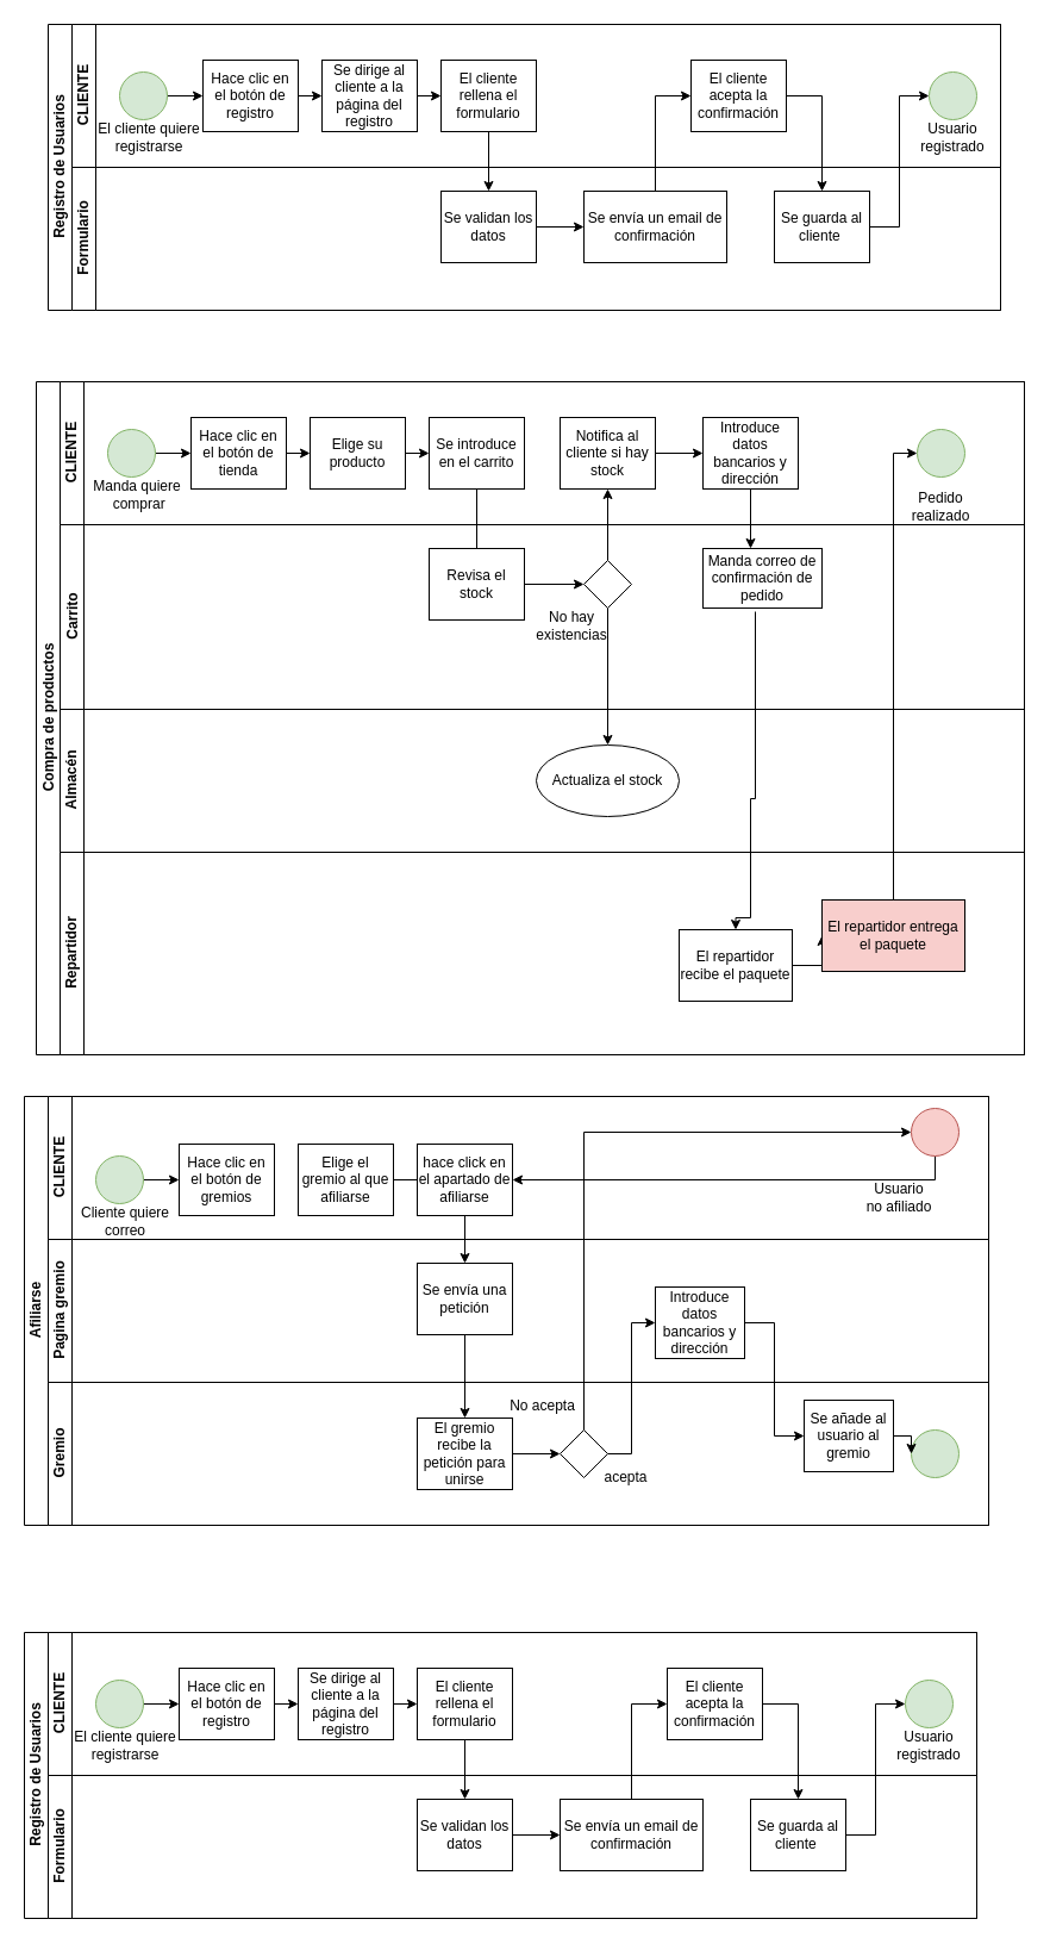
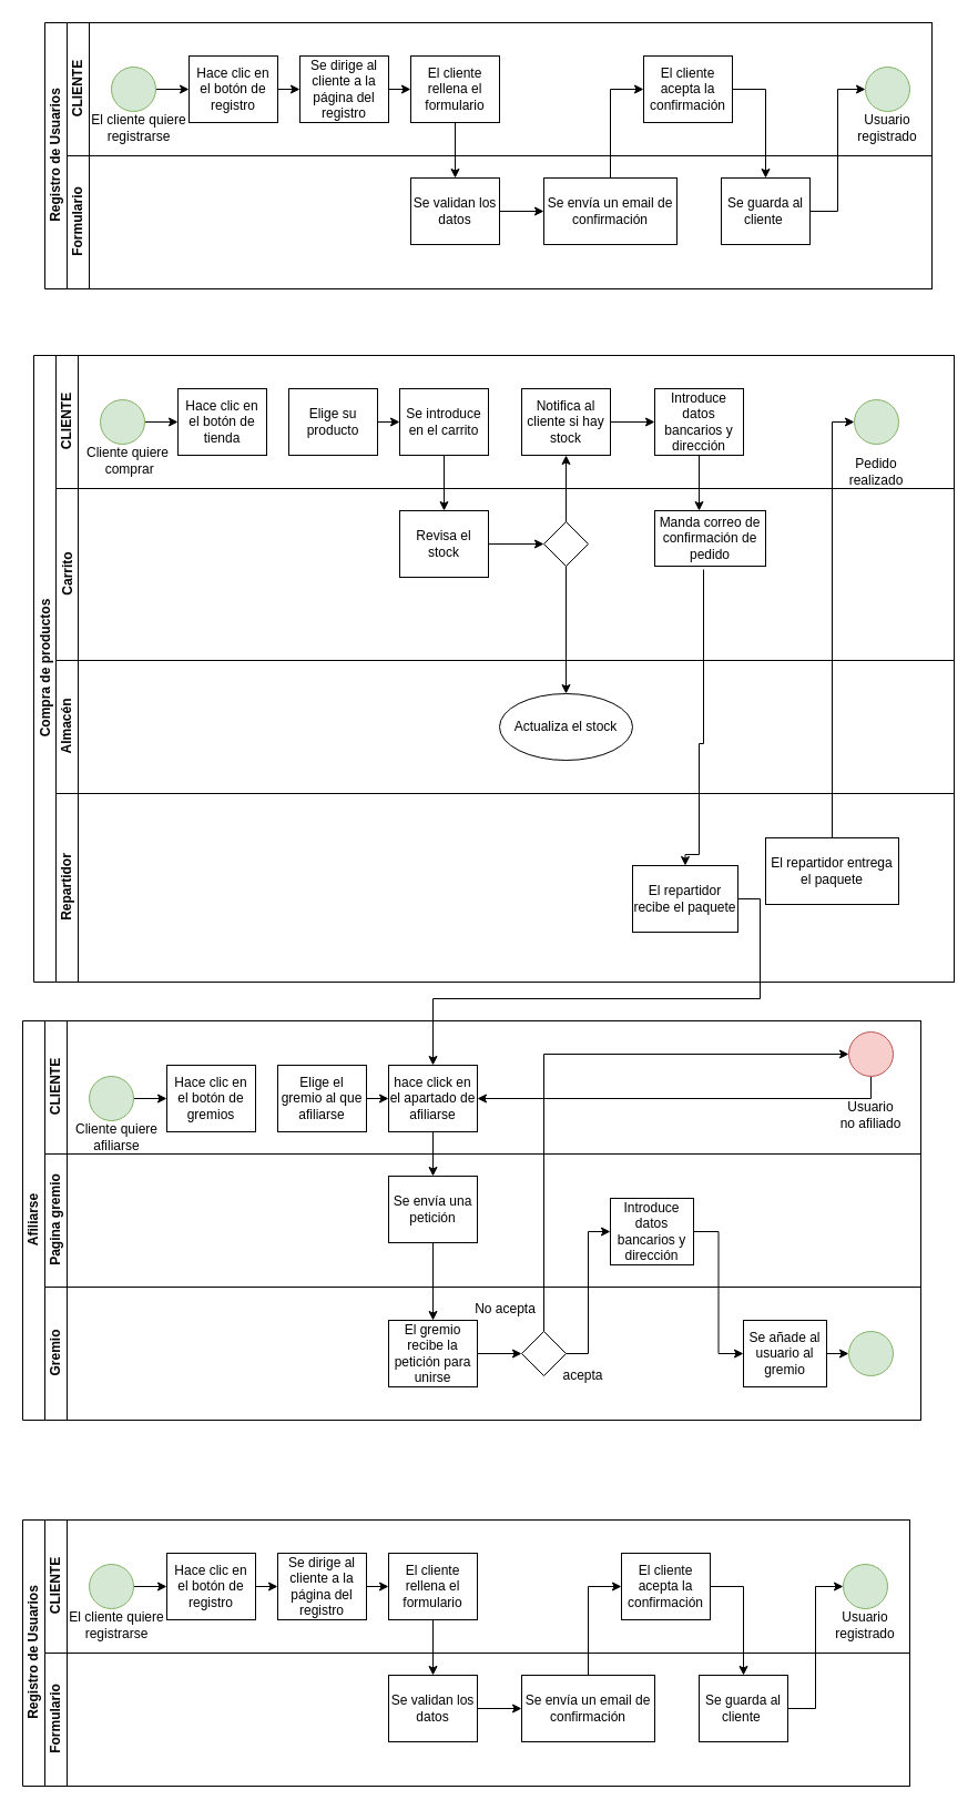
- <mxCell id="28" style="edgeStyle=orthogonalEdgeStyle;rounded=0;orthogonalLoop=1;jettySize=auto;html=1;exitX=1;exitY=0.5;exitDx=0;exitDy=0;entryX=0;entryY=0.5;entryDx=0;entryDy=0;sketch=0;shadow=0;strokeWidth=1;" parent="25" source="29" target="37" edge="1"><mxGeometry relative="1" as="geometry" /></mxCell>
- <mxCell id="33" value="Manda quiere&lt;br&gt;&amp;nbsp;comprar" style="text;html=1;strokeColor=none;fillColor=none;align=center;verticalAlign=middle;whiteSpace=wrap;rounded=0;sketch=0;shadow=0;strokeWidth=1;" parent="25" vertex="1"><mxGeometry x="10" y="80" width="110" height="30" as="geometry" /></mxCell>
+ <mxCell id="33" value="Cliente quiere&lt;br&gt;&amp;nbsp;comprar" style="text;html=1;strokeColor=none;fillColor=none;align=center;verticalAlign=middle;whiteSpace=wrap;rounded=0;sketch=0;shadow=0;strokeWidth=1;" parent="25" vertex="1"><mxGeometry x="10" y="80" width="110" height="30" as="geometry" /></mxCell>
- <mxCell id="47" style="edgeStyle=orthogonalEdgeStyle;rounded=0;orthogonalLoop=1;jettySize=auto;html=1;exitX=0.5;exitY=1;exitDx=0;exitDy=0;entryX=0.5;entryY=0;entryDx=0;entryDy=0;sketch=0;shadow=0;strokeWidth=1;endArrow=none;" parent="24" source="35" target="41" edge="1"><mxGeometry relative="1" as="geometry" /></mxCell>
+ <mxCell id="47" style="edgeStyle=orthogonalEdgeStyle;rounded=0;orthogonalLoop=1;jettySize=auto;html=1;exitX=0.5;exitY=1;exitDx=0;exitDy=0;entryX=0.5;entryY=0;entryDx=0;entryDy=0;sketch=0;shadow=0;strokeWidth=1;" parent="24" source="35" target="41" edge="1"><mxGeometry relative="1" as="geometry" /></mxCell>
- <mxCell id="44" value="No hay&lt;br&gt;existencias" style="text;html=1;strokeColor=none;fillColor=none;align=center;verticalAlign=middle;whiteSpace=wrap;rounded=0;sketch=0;shadow=0;strokeWidth=1;" vertex="1" parent="39"><mxGeometry x="400" y="70" width="60" height="30" as="geometry" /></mxCell>
- <mxCell id="56" value="El repartidor entrega el paquete" style="rounded=0;whiteSpace=wrap;html=1;sketch=0;shadow=0;strokeWidth=1;fillColor=#f8cecc;" vertex="1" parent="53"><mxGeometry x="640" y="40" width="120" height="60" as="geometry" /></mxCell>
+ <mxCell id="56" value="El repartidor entrega el paquete" style="rounded=0;whiteSpace=wrap;html=1;sketch=0;shadow=0;strokeWidth=1;" vertex="1" parent="53"><mxGeometry x="640" y="40" width="120" height="60" as="geometry" /></mxCell>
- <mxCell id="54" style="edgeStyle=orthogonalEdgeStyle;rounded=0;orthogonalLoop=1;jettySize=auto;html=1;exitX=1;exitY=0.5;exitDx=0;exitDy=0;entryX=0;entryY=0.5;entryDx=0;entryDy=0;sketch=0;shadow=0;strokeWidth=1;" edge="1" parent="53" source="55" target="56"><mxGeometry relative="1" as="geometry" /></mxCell>
+ <mxCell id="54" style="edgeStyle=orthogonalEdgeStyle;rounded=0;orthogonalLoop=1;jettySize=auto;html=1;exitX=1;exitY=0.5;exitDx=0;exitDy=0;sketch=0;shadow=0;strokeWidth=1;" edge="1" parent="53" source="55" target="63"><mxGeometry relative="1" as="geometry" /></mxCell>
- <mxCell id="64" style="edgeStyle=orthogonalEdgeStyle;rounded=0;orthogonalLoop=1;jettySize=auto;html=1;exitX=1;exitY=0.5;exitDx=0;exitDy=0;entryX=0;entryY=0.5;entryDx=0;entryDy=0;endArrow=none;" edge="1" parent="58" source="65" target="63"><mxGeometry relative="1" as="geometry" /></mxCell>
+ <mxCell id="64" style="edgeStyle=orthogonalEdgeStyle;rounded=0;orthogonalLoop=1;jettySize=auto;html=1;exitX=1;exitY=0.5;exitDx=0;exitDy=0;entryX=0;entryY=0.5;entryDx=0;entryDy=0;" edge="1" parent="58" source="65" target="63"><mxGeometry relative="1" as="geometry" /></mxCell>
- <mxCell id="68" value="Usuario&lt;br&gt;no afiliado" style="text;html=1;strokeColor=none;fillColor=none;align=center;verticalAlign=middle;whiteSpace=wrap;rounded=0;" vertex="1" parent="58"><mxGeometry x="685" y="70" width="60" height="30" as="geometry" /></mxCell>
+ <mxCell id="68" value="Usuario&lt;br&gt;no afiliado" style="text;html=1;strokeColor=none;fillColor=none;align=center;verticalAlign=middle;whiteSpace=wrap;rounded=0;" vertex="1" parent="58"><mxGeometry x="715" y="70" width="60" height="30" as="geometry" /></mxCell>
- <mxCell id="62" value="Cliente quiere correo" style="text;html=1;strokeColor=none;fillColor=none;align=center;verticalAlign=middle;whiteSpace=wrap;rounded=0;" vertex="1" parent="58"><mxGeometry x="10" y="90" width="110" height="30" as="geometry" /></mxCell>
+ <mxCell id="62" value="Cliente quiere afiliarse" style="text;html=1;strokeColor=none;fillColor=none;align=center;verticalAlign=middle;whiteSpace=wrap;rounded=0;" vertex="1" parent="58"><mxGeometry x="10" y="90" width="110" height="30" as="geometry" /></mxCell>
- <mxCell id="73" value="Se añade al usuario al gremio" style="rounded=0;whiteSpace=wrap;html=1;" vertex="1" parent="72"><mxGeometry x="635" y="15" width="75" height="60" as="geometry" /></mxCell>
+ <mxCell id="73" value="Se añade al usuario al gremio" style="rounded=0;whiteSpace=wrap;html=1;" vertex="1" parent="72"><mxGeometry x="630" y="30" width="75" height="60" as="geometry" /></mxCell>
